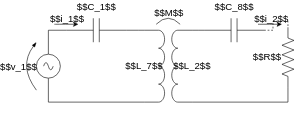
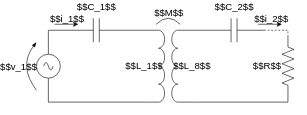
- <mxCell id="10" value="$$C_8$$" style="pointerEvents=1;verticalLabelPosition=top;shadow=0;dashed=0;align=center;html=1;verticalAlign=middle;shape=mxgraph.electrical.capacitors.capacitor_1;labelPosition=center;fontSize=16;" vertex="1" parent="1"><mxGeometry x="330" y="30" width="100" height="40" as="geometry" /></mxCell>
+ <mxCell id="10" value="$$C_2$$" style="pointerEvents=1;verticalLabelPosition=top;shadow=0;dashed=0;align=center;html=1;verticalAlign=middle;shape=mxgraph.electrical.capacitors.capacitor_1;labelPosition=center;fontSize=16;" vertex="1" parent="1"><mxGeometry x="330" y="30" width="100" height="40" as="geometry" /></mxCell>
- <mxCell id="12" value="$$R$$" style="pointerEvents=1;verticalLabelPosition=middle;shadow=0;dashed=0;align=right;html=1;verticalAlign=middle;shape=mxgraph.electrical.resistors.resistor_2;direction=south;fontSize=16;labelPosition=left;" vertex="1" parent="1"><mxGeometry x="460" y="45" width="20" height="100" as="geometry" /></mxCell>
+ <mxCell id="12" value="$$R$$" style="pointerEvents=1;verticalLabelPosition=middle;shadow=0;dashed=0;align=right;html=1;verticalAlign=middle;shape=mxgraph.electrical.resistors.resistor_2;direction=south;fontSize=16;labelPosition=left;" vertex="1" parent="1"><mxGeometry x="460" y="60" width="20" height="100" as="geometry" /></mxCell>
- <mxCell id="17" value="$$L_7$$" style="text;html=1;strokeColor=none;fillColor=none;align=center;verticalAlign=middle;whiteSpace=wrap;rounded=0;labelBackgroundColor=none;fontSize=16;" vertex="1" parent="1"><mxGeometry x="210" y="90" width="40" height="40" as="geometry" /></mxCell>
+ <mxCell id="17" value="$$L_1$$" style="text;html=1;strokeColor=none;fillColor=none;align=center;verticalAlign=middle;whiteSpace=wrap;rounded=0;labelBackgroundColor=none;fontSize=16;" vertex="1" parent="1"><mxGeometry x="210" y="90" width="40" height="40" as="geometry" /></mxCell>
- <mxCell id="18" value="$$L_2$$" style="text;html=1;strokeColor=none;fillColor=none;align=center;verticalAlign=middle;whiteSpace=wrap;rounded=0;labelBackgroundColor=none;fontSize=16;" vertex="1" parent="1"><mxGeometry x="290" y="90" width="40" height="40" as="geometry" /></mxCell>
+ <mxCell id="18" value="$$L_8$$" style="text;html=1;strokeColor=none;fillColor=none;align=center;verticalAlign=middle;whiteSpace=wrap;rounded=0;labelBackgroundColor=none;fontSize=16;" vertex="1" parent="1"><mxGeometry x="290" y="90" width="40" height="40" as="geometry" /></mxCell>
